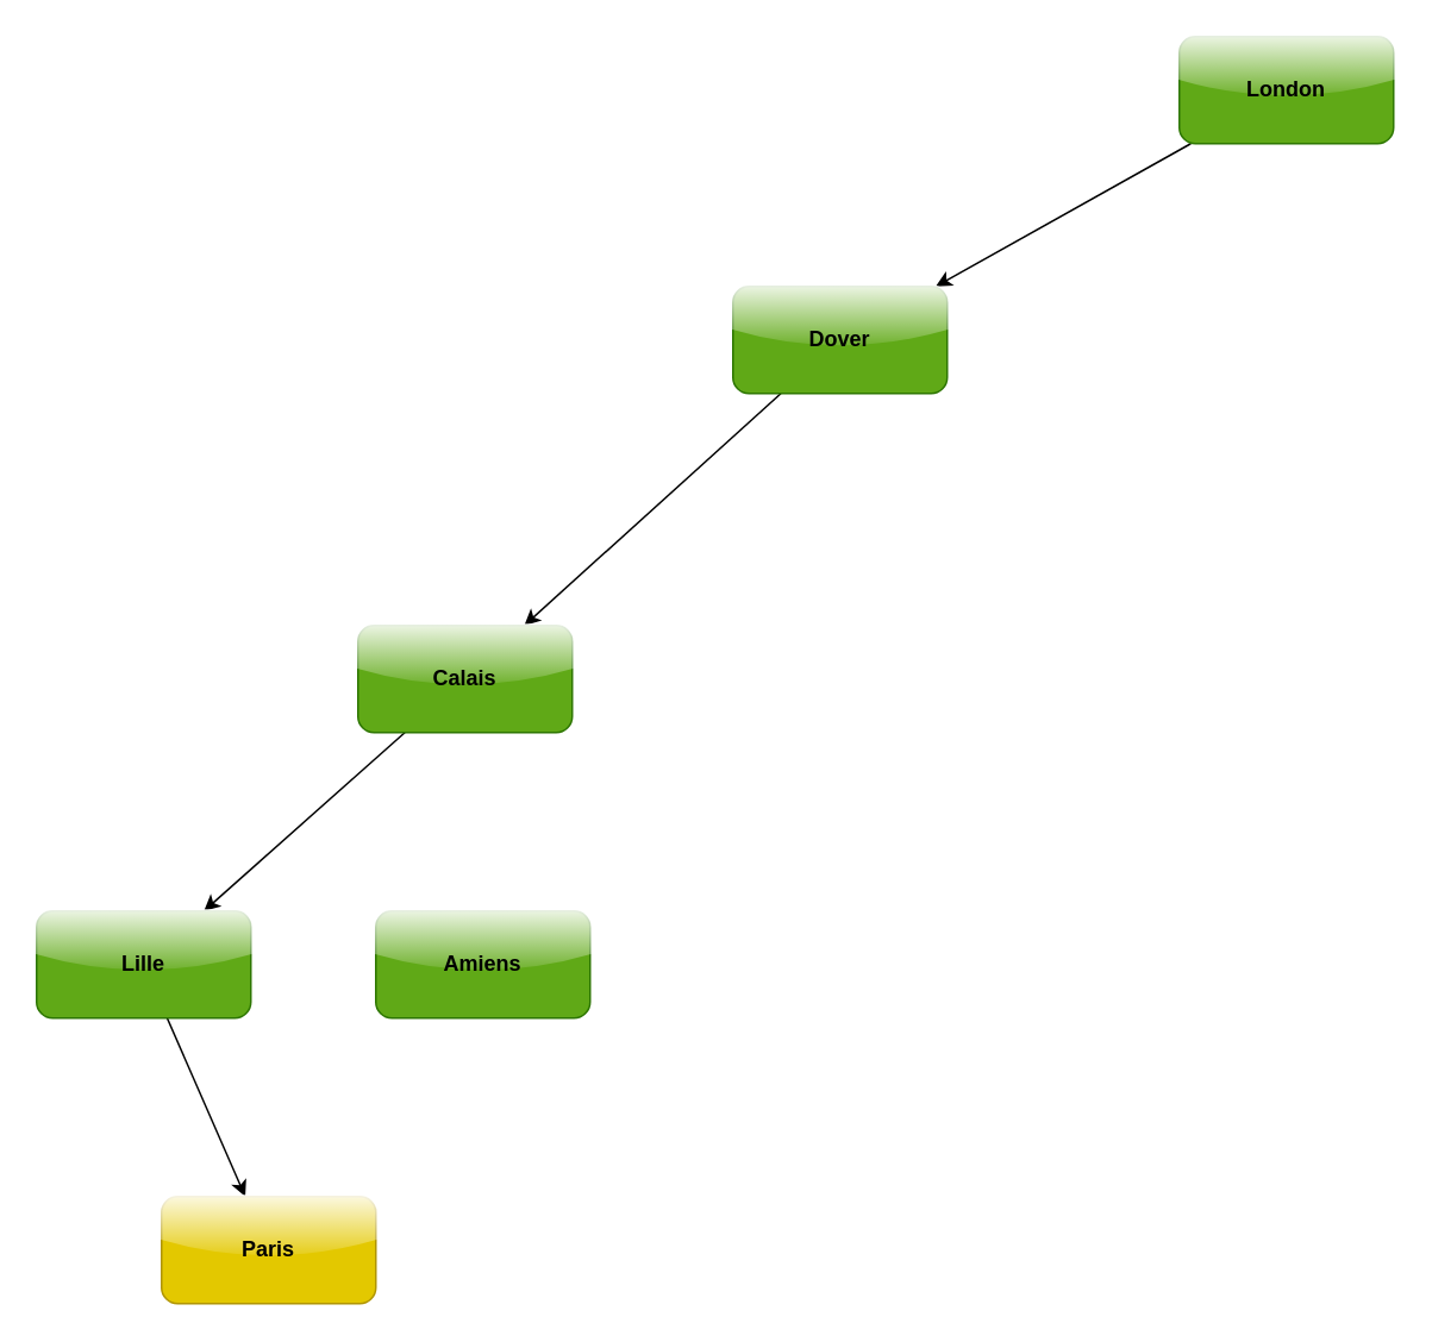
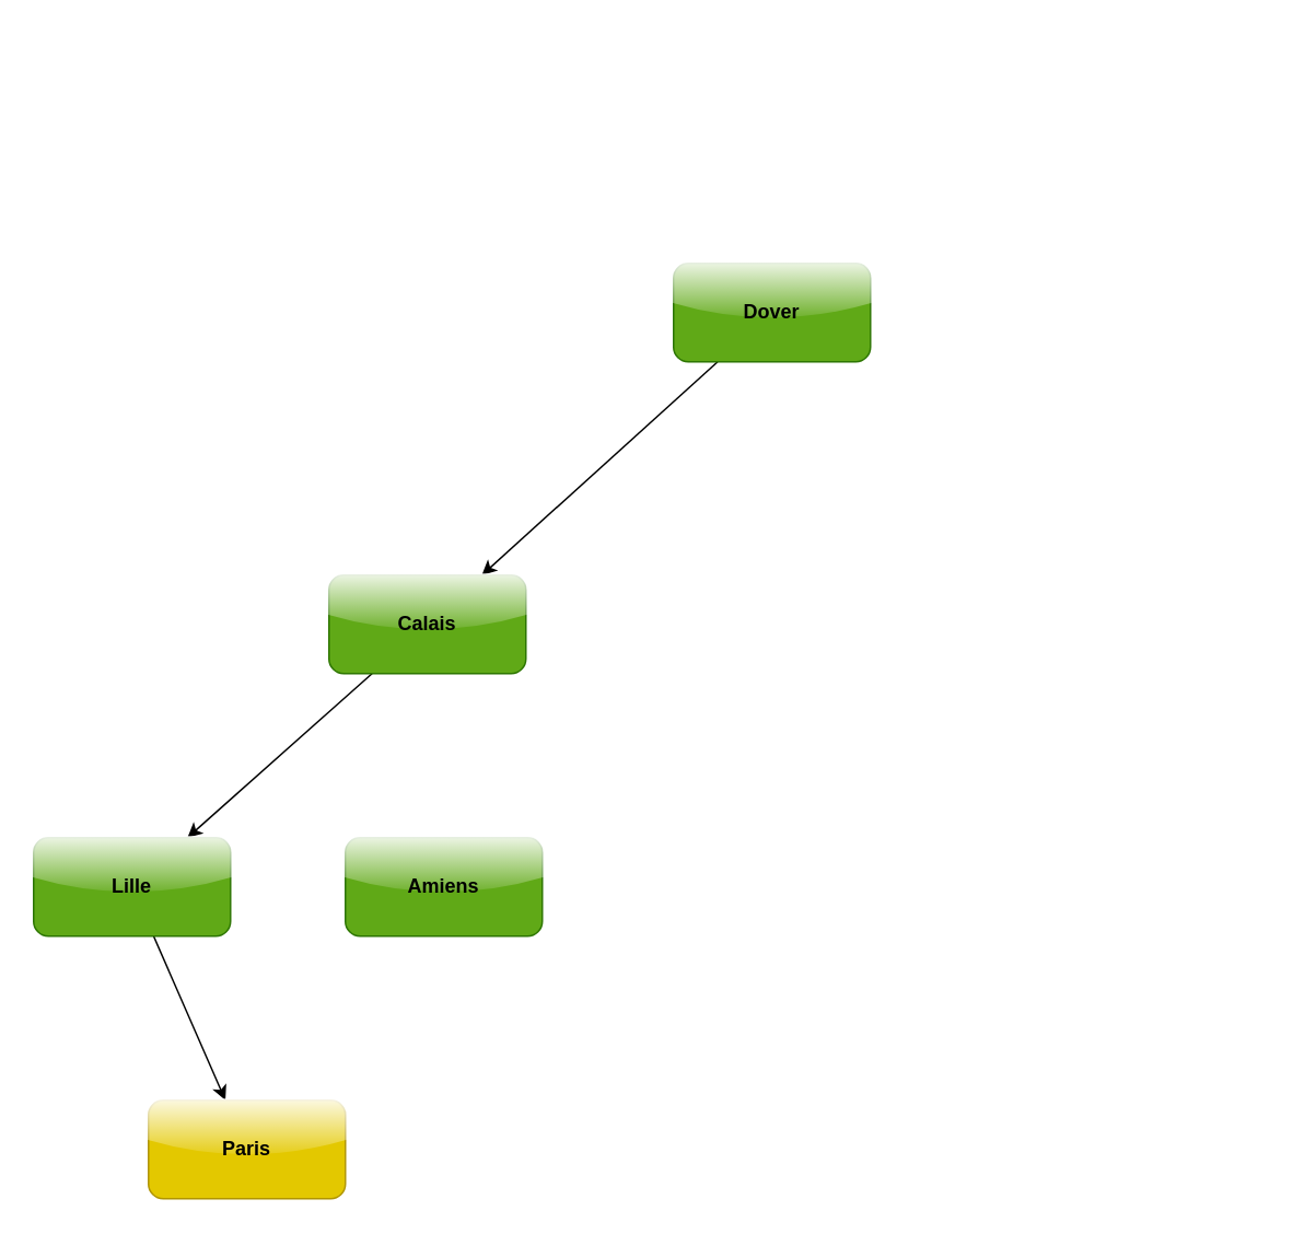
- <mxCell id="3" value="London" style="whiteSpace=wrap;html=1;fillColor=#60a917;fontColor=#000000;strokeColor=#2D7600;fontStyle=1;rounded=1;glass=1;" vertex="1" parent="1"><mxGeometry x="660" y="20" width="120" height="60" as="geometry" /></mxCell>
- <mxCell id="2" value="" style="edgeStyle=none;html=1;fontColor=#000000;" edge="1" parent="1" source="3" target="5"><mxGeometry relative="1" as="geometry" /></mxCell>
